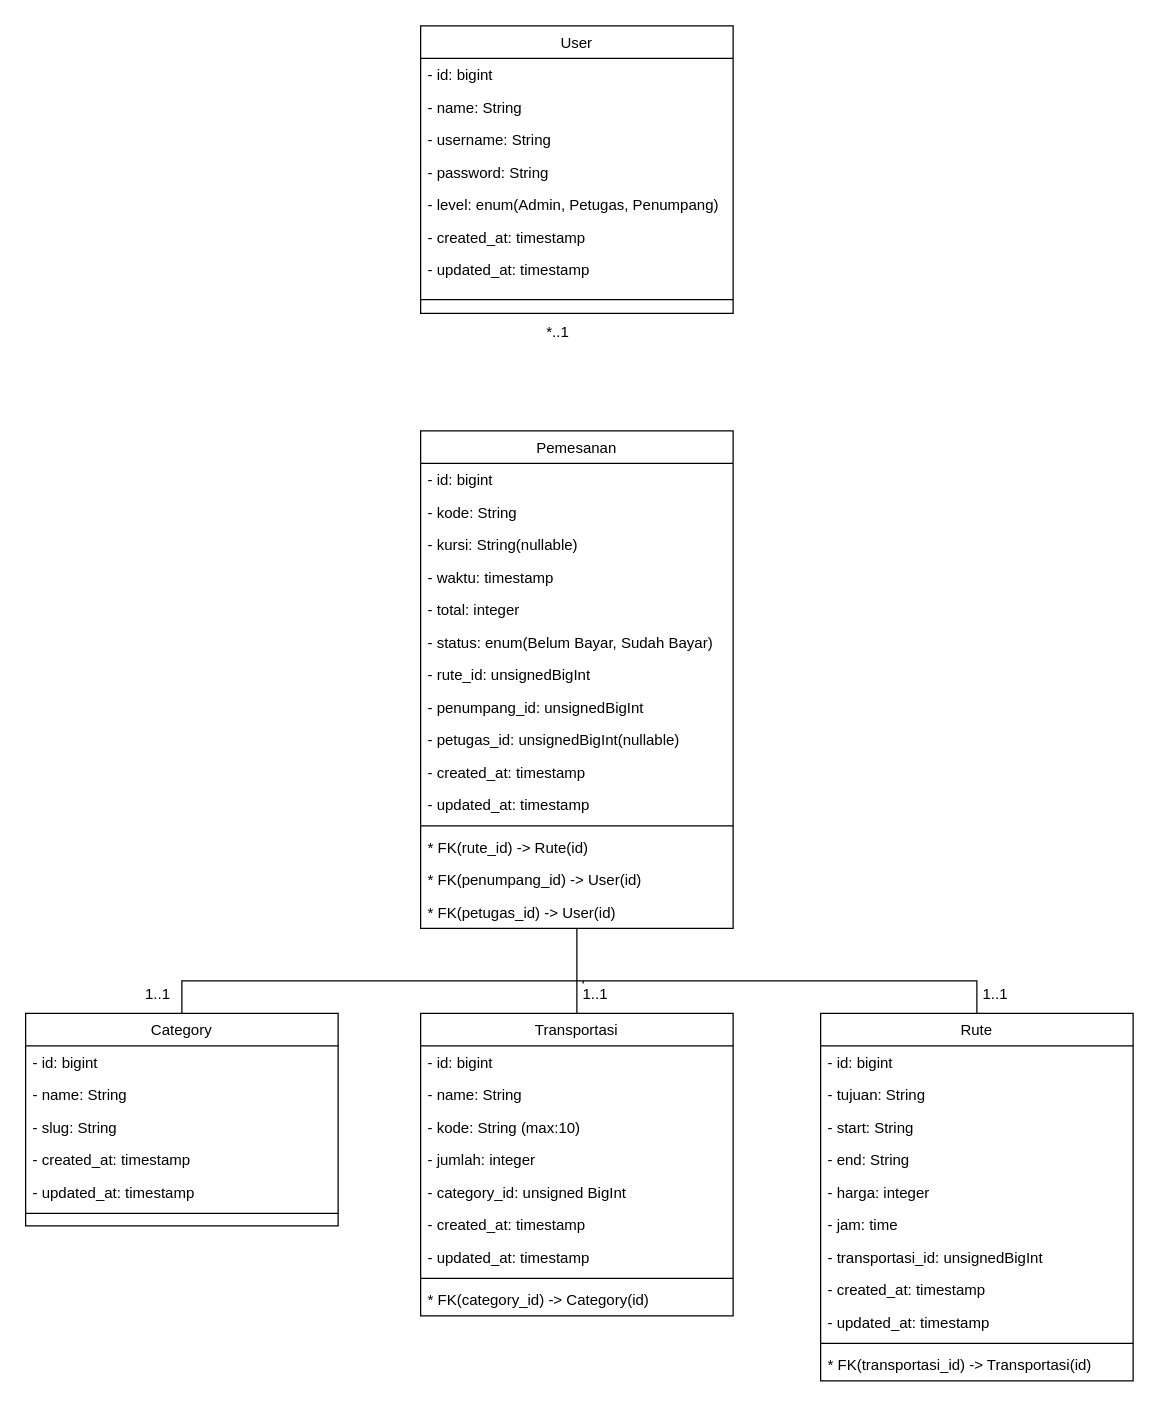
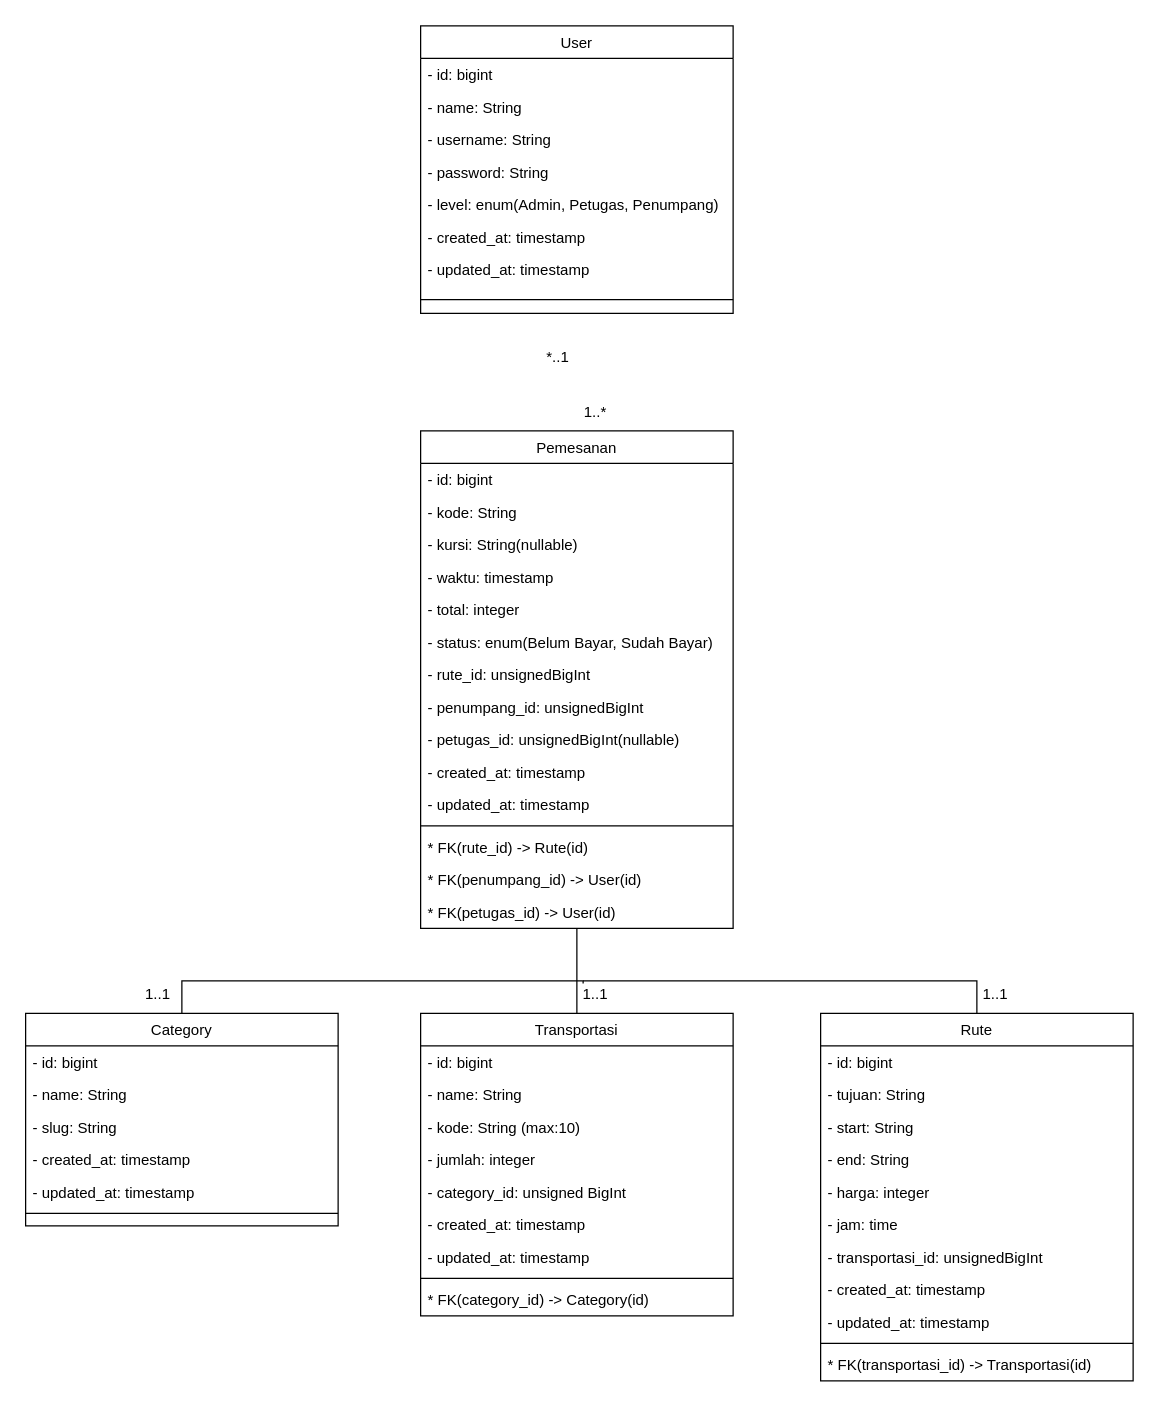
- <mxCell id="56" value="*..1" style="text;html=1;align=center;verticalAlign=middle;whiteSpace=wrap;rounded=0;" vertex="1" parent="1"><mxGeometry x="416" y="250" width="60" height="30" as="geometry" /></mxCell>
+ <mxCell id="56" value="*..1" style="text;html=1;align=center;verticalAlign=middle;whiteSpace=wrap;rounded=0;" vertex="1" parent="1"><mxGeometry x="416" y="270" width="60" height="30" as="geometry" /></mxCell>
+ <mxCell id="57" value="1..*" style="text;html=1;align=center;verticalAlign=middle;whiteSpace=wrap;rounded=0;" vertex="1" parent="1"><mxGeometry x="446" y="314" width="60" height="30" as="geometry" /></mxCell>
